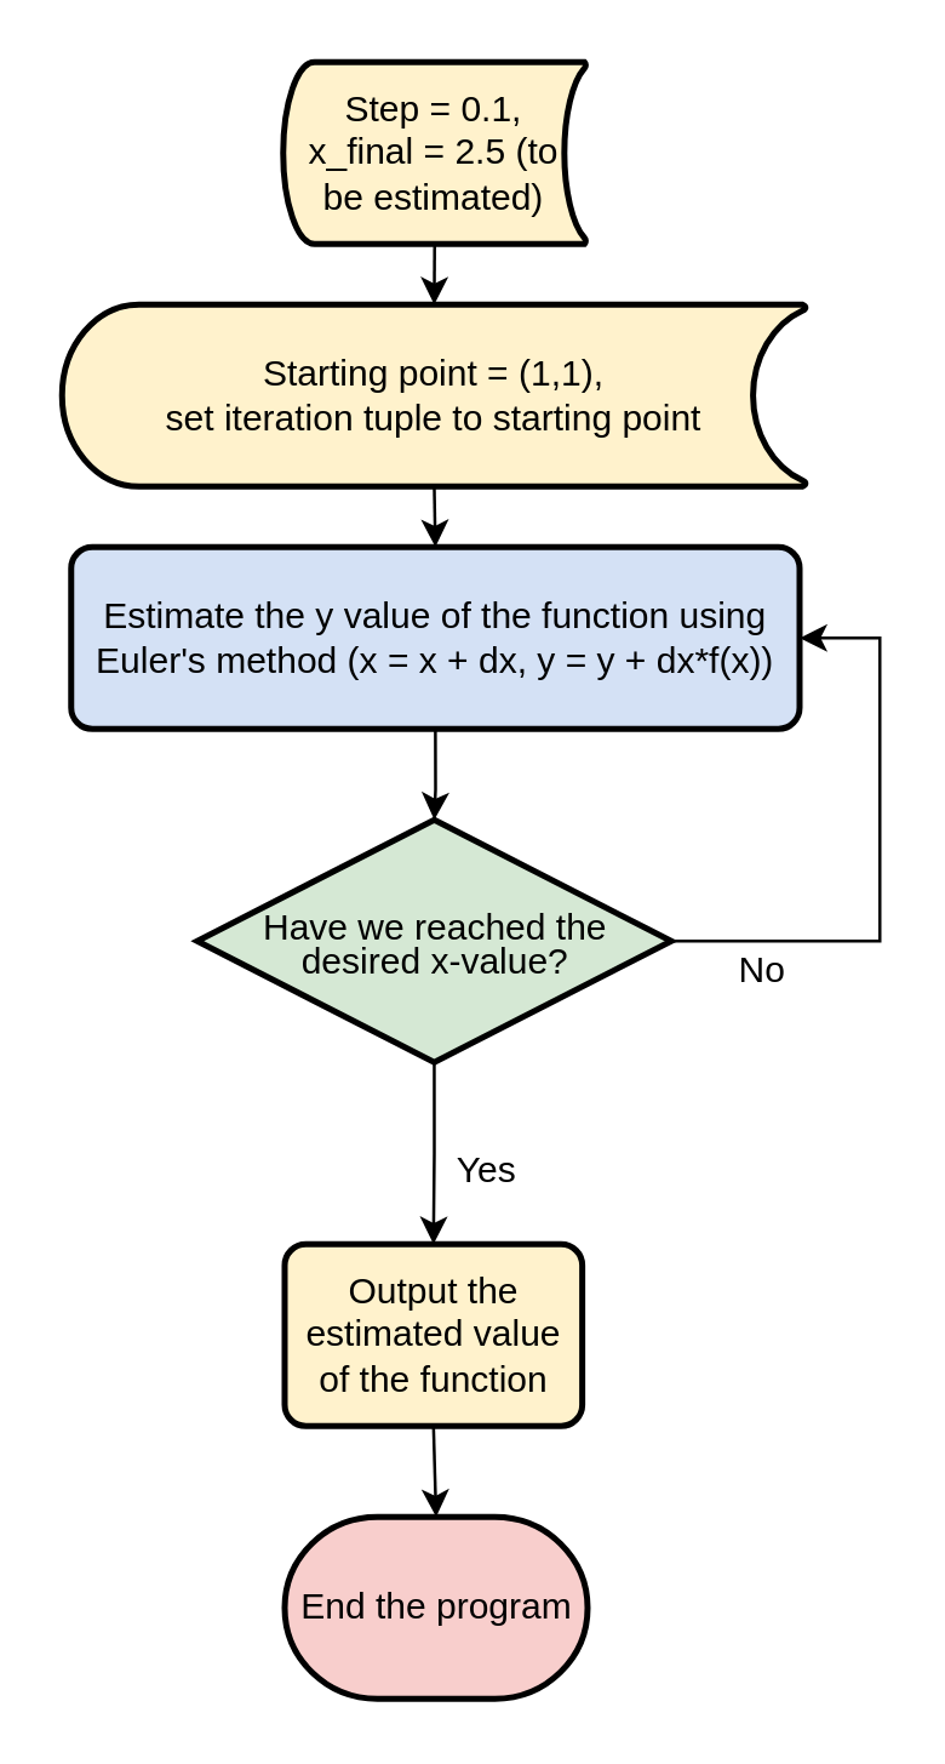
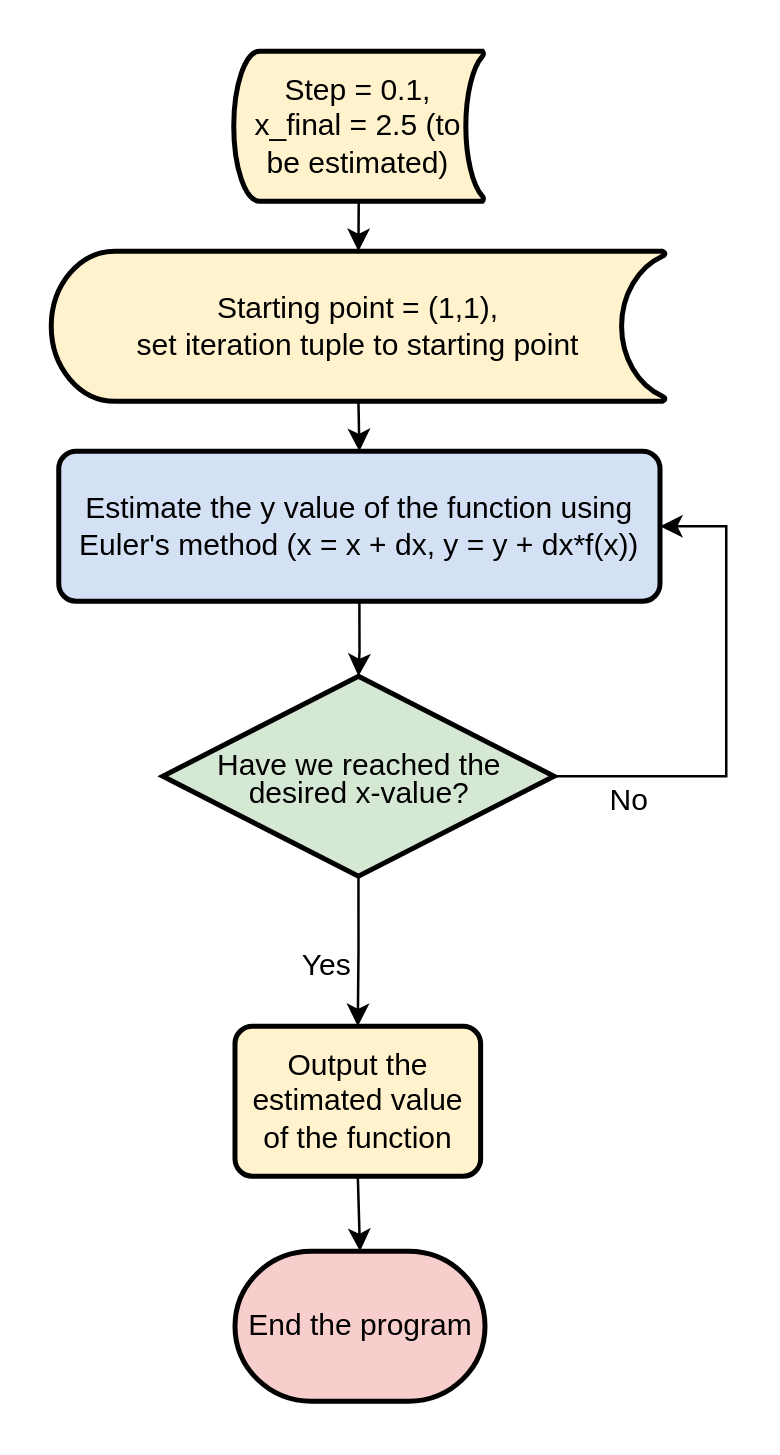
- <mxCell id="11" value="Yes" style="text;html=1;align=center;verticalAlign=middle;resizable=0;points=[];autosize=1;" parent="1" vertex="1"><mxGeometry x="140" y="376" width="40" height="20" as="geometry" /></mxCell>
+ <mxCell id="11" value="Yes" style="text;html=1;align=center;verticalAlign=middle;resizable=0;points=[];autosize=1;" parent="1" vertex="1"><mxGeometry x="110" y="376" width="40" height="20" as="geometry" /></mxCell>
